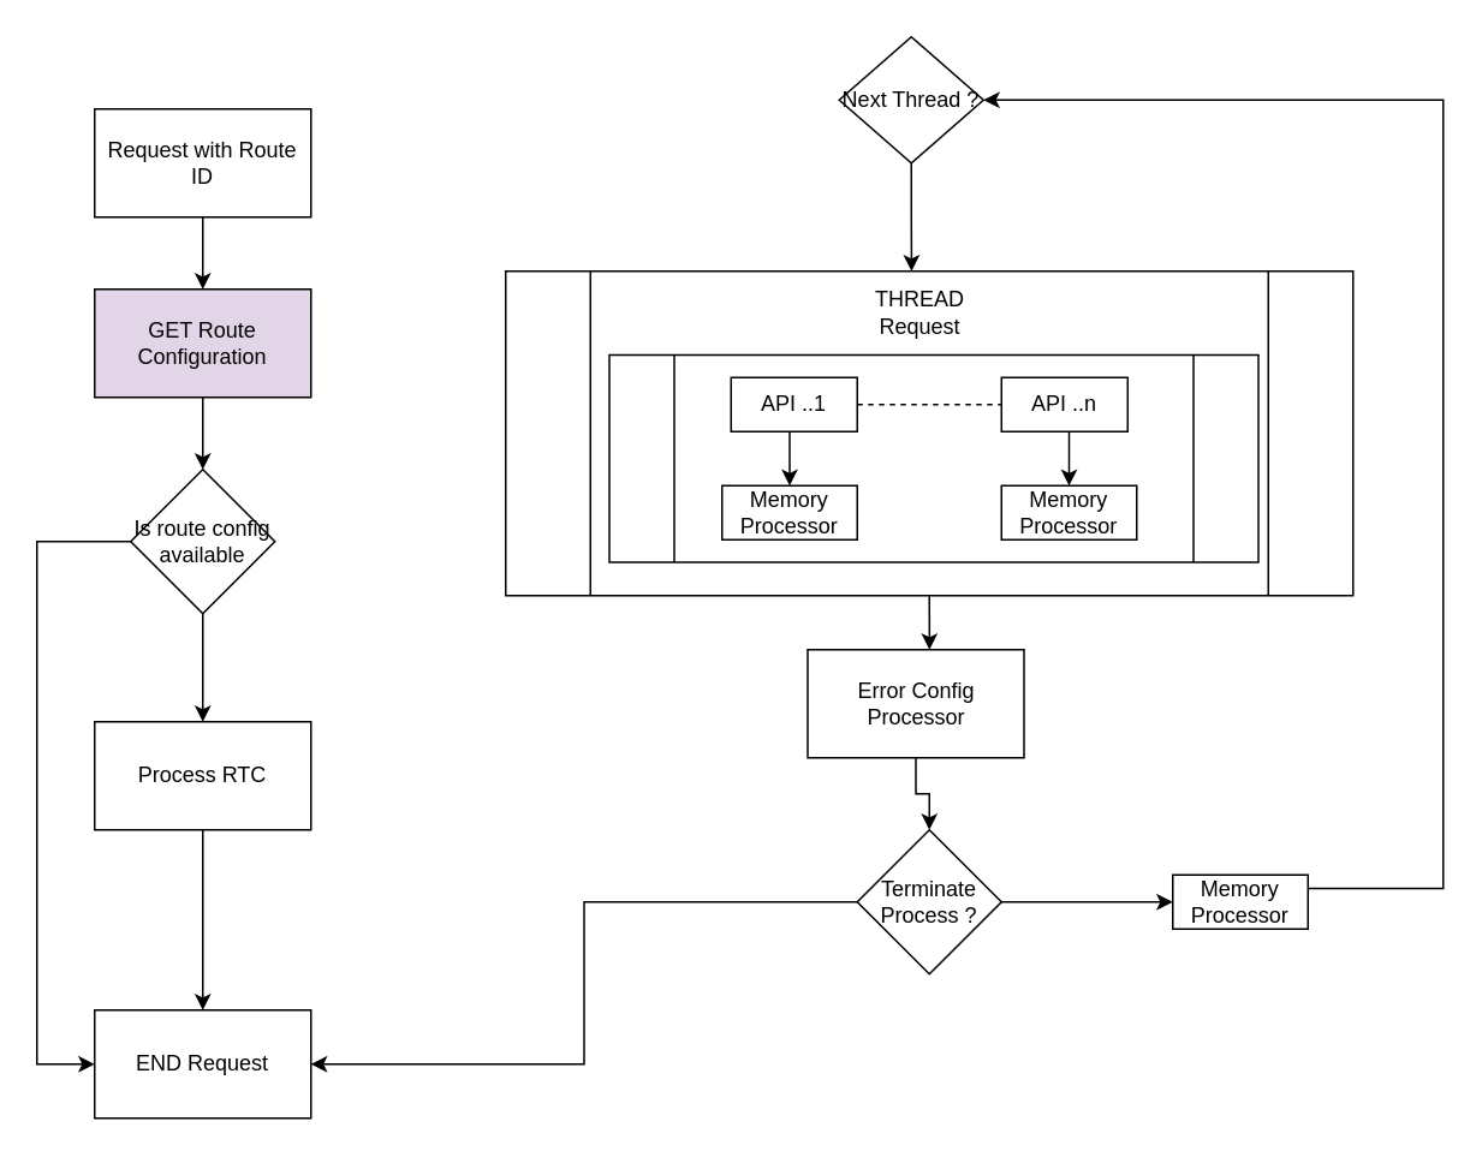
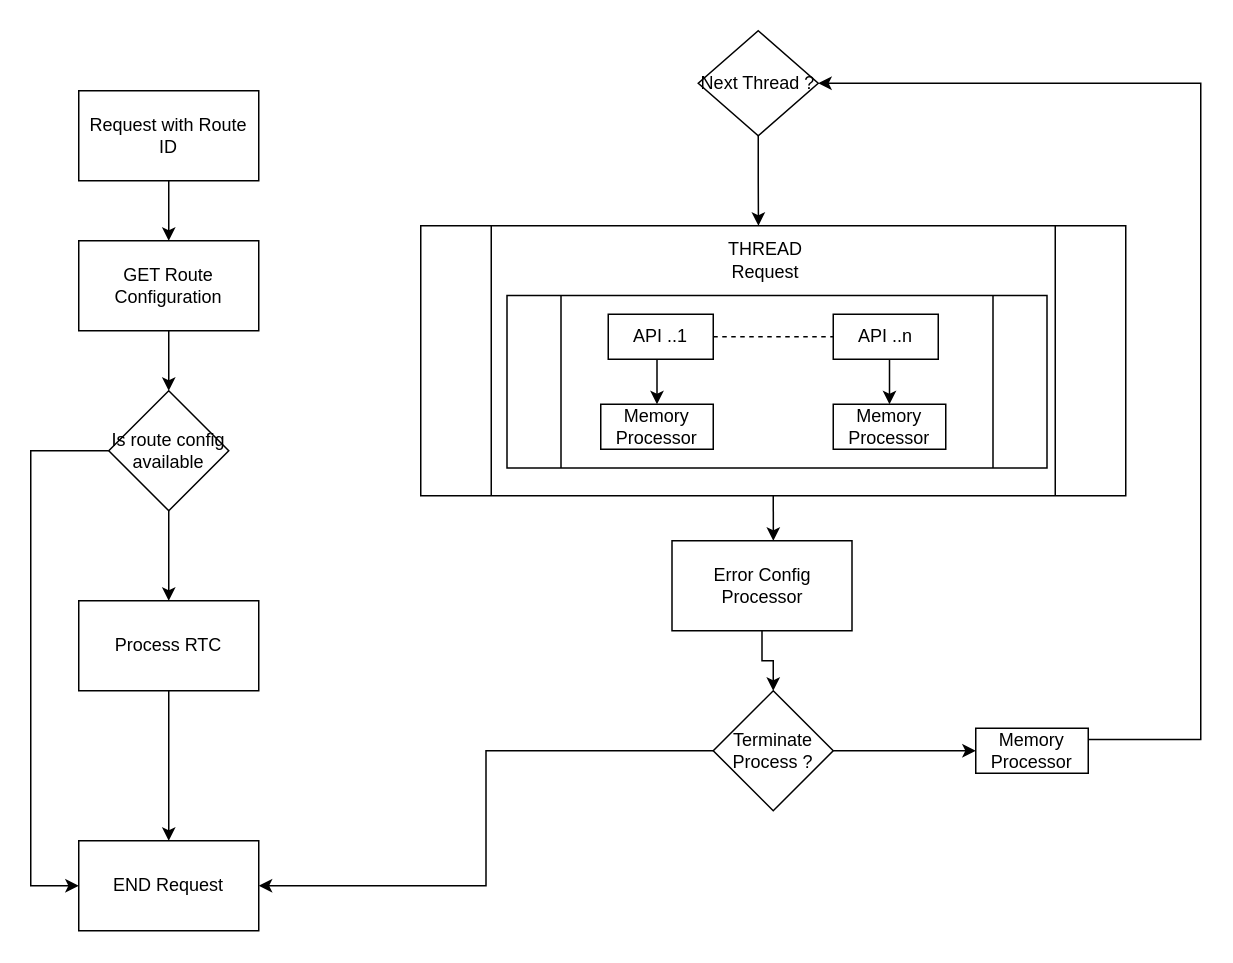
- <mxCell id="8" value="GET Route Configuration" style="rounded=0;whiteSpace=wrap;html=1;fillColor=#e1d5e7;" vertex="1" parent="1"><mxGeometry x="52" y="160" width="120" height="60" as="geometry" /></mxCell>
+ <mxCell id="8" value="GET Route Configuration" style="rounded=0;whiteSpace=wrap;html=1;" vertex="1" parent="1"><mxGeometry x="52" y="160" width="120" height="60" as="geometry" /></mxCell>
